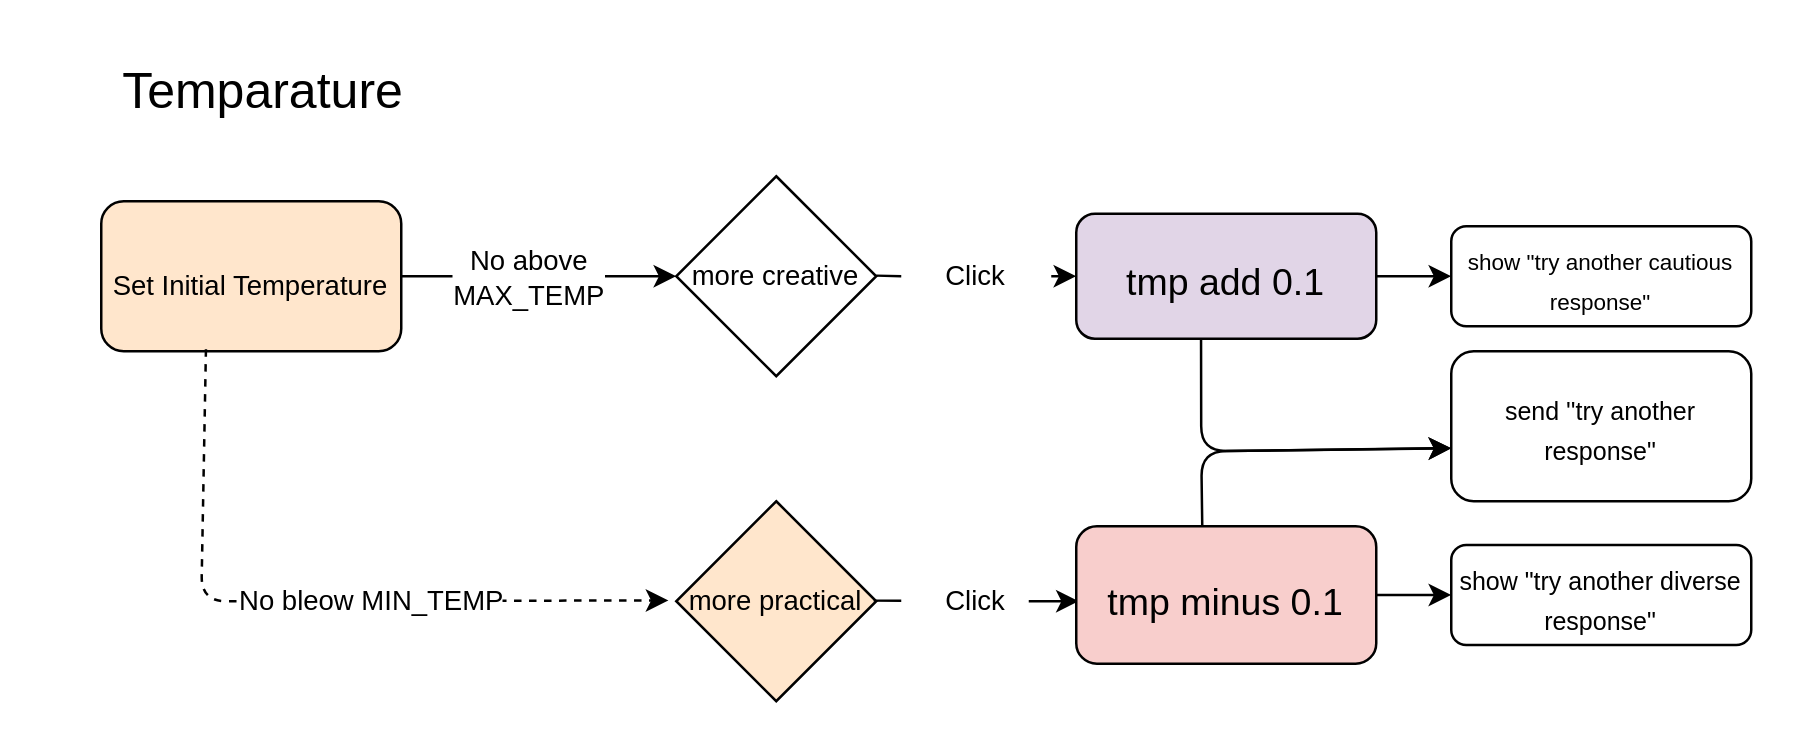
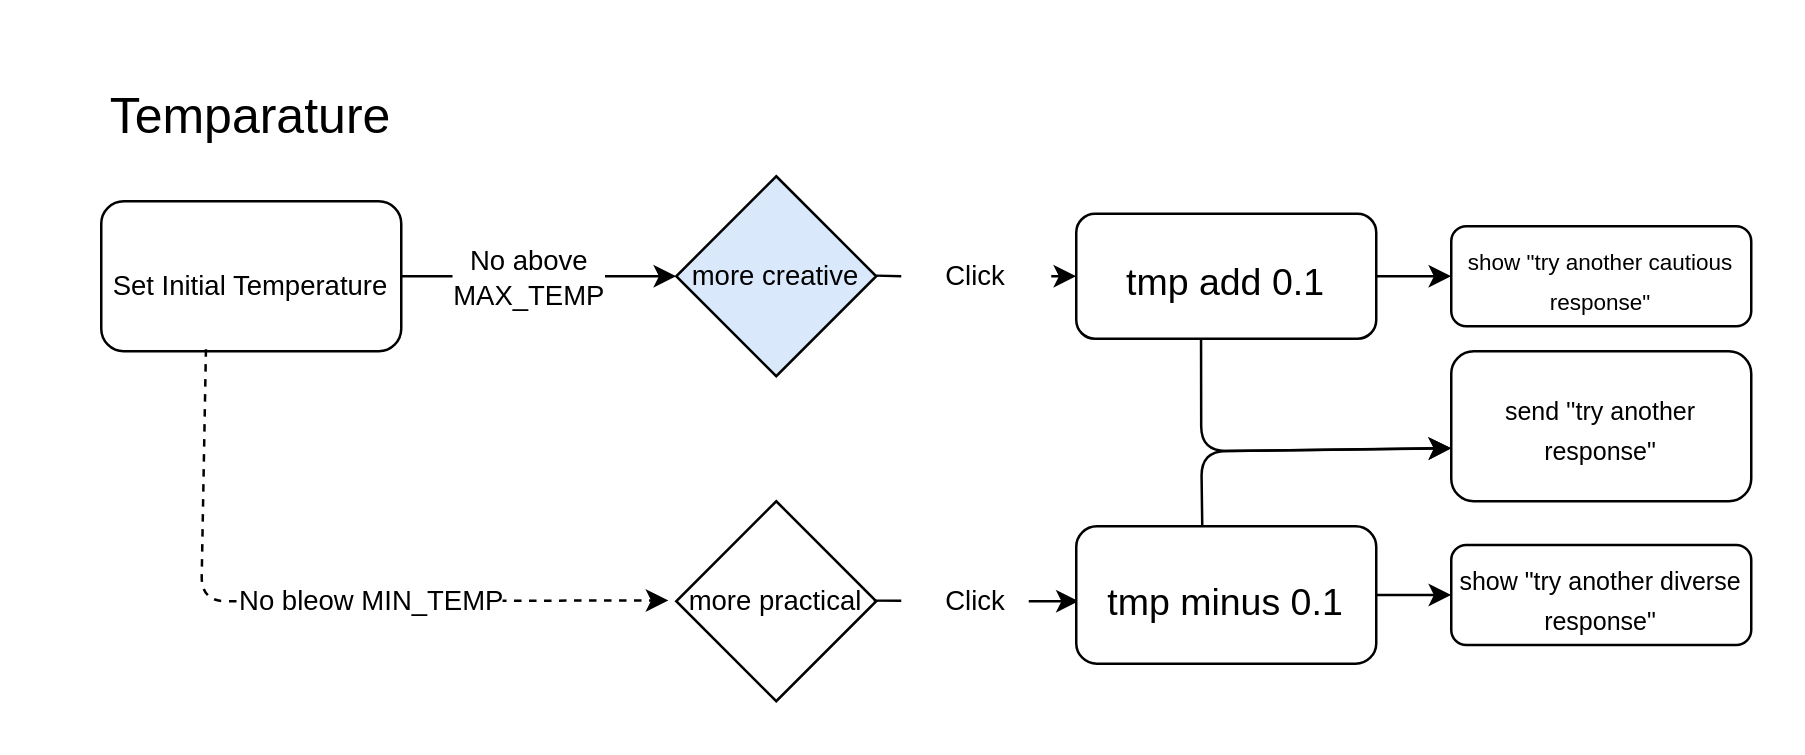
- <mxCell id="4" value="&lt;font style=&quot;font-size: 20px;&quot;&gt;Temparature&lt;/font&gt;" style="text;html=1;strokeColor=none;fillColor=none;align=center;verticalAlign=middle;whiteSpace=wrap;rounded=0;" parent="1" vertex="1"><mxGeometry x="20" y="20" width="170" height="30" as="geometry" /></mxCell>
+ <mxCell id="4" value="&lt;font style=&quot;font-size: 20px;&quot;&gt;Temparature&lt;/font&gt;" style="text;html=1;strokeColor=none;fillColor=none;align=center;verticalAlign=middle;whiteSpace=wrap;rounded=0;" parent="1" vertex="1"><mxGeometry x="15" y="30" width="170" height="30" as="geometry" /></mxCell>
- <mxCell id="6" value="&lt;font style=&quot;font-size: 11px;&quot;&gt;Set Initial Temperature&lt;/font&gt;" style="rounded=1;whiteSpace=wrap;html=1;fontSize=20;fillColor=#ffe6cc;" parent="1" vertex="1"><mxGeometry x="40" y="80" width="120" height="60" as="geometry" /></mxCell>
+ <mxCell id="6" value="&lt;font style=&quot;font-size: 11px;&quot;&gt;Set Initial Temperature&lt;/font&gt;" style="rounded=1;whiteSpace=wrap;html=1;fontSize=20;" parent="1" vertex="1"><mxGeometry x="40" y="80" width="120" height="60" as="geometry" /></mxCell>
- <mxCell id="12" value="&lt;font style=&quot;font-size: 11px;&quot;&gt;more creative&lt;/font&gt;" style="rhombus;whiteSpace=wrap;html=1;" vertex="1" parent="1"><mxGeometry x="270" y="70" width="80" height="80" as="geometry" /></mxCell>
+ <mxCell id="12" value="&lt;font style=&quot;font-size: 11px;&quot;&gt;more creative&lt;/font&gt;" style="rhombus;whiteSpace=wrap;html=1;fillColor=#dae8fc;" vertex="1" parent="1"><mxGeometry x="270" y="70" width="80" height="80" as="geometry" /></mxCell>
- <mxCell id="9" value="&lt;font style=&quot;font-size: 15px;&quot;&gt;tmp add 0.1&lt;/font&gt;" style="rounded=1;whiteSpace=wrap;html=1;fontSize=20;fillColor=#e1d5e7;" parent="1" vertex="1"><mxGeometry x="430" y="85" width="120" height="50" as="geometry" /></mxCell>
+ <mxCell id="9" value="&lt;font style=&quot;font-size: 15px;&quot;&gt;tmp add 0.1&lt;/font&gt;" style="rounded=1;whiteSpace=wrap;html=1;fontSize=20;" parent="1" vertex="1"><mxGeometry x="430" y="85" width="120" height="50" as="geometry" /></mxCell>
- <mxCell id="18" value="&lt;font style=&quot;font-size: 15px;&quot;&gt;tmp minus 0.1&lt;/font&gt;" style="rounded=1;whiteSpace=wrap;html=1;fontSize=20;fillColor=#f8cecc;" vertex="1" parent="1"><mxGeometry x="430" y="210" width="120" height="55" as="geometry" /></mxCell>
+ <mxCell id="18" value="&lt;font style=&quot;font-size: 15px;&quot;&gt;tmp minus 0.1&lt;/font&gt;" style="rounded=1;whiteSpace=wrap;html=1;fontSize=20;" vertex="1" parent="1"><mxGeometry x="430" y="210" width="120" height="55" as="geometry" /></mxCell>
- <mxCell id="14" value="&lt;font style=&quot;font-size: 11px;&quot;&gt;more practical&lt;/font&gt;" style="rhombus;whiteSpace=wrap;html=1;fillColor=#ffe6cc;" vertex="1" parent="1"><mxGeometry x="270" y="200" width="80" height="80" as="geometry" /></mxCell>
+ <mxCell id="14" value="&lt;font style=&quot;font-size: 11px;&quot;&gt;more practical&lt;/font&gt;" style="rhombus;whiteSpace=wrap;html=1;" vertex="1" parent="1"><mxGeometry x="270" y="200" width="80" height="80" as="geometry" /></mxCell>
